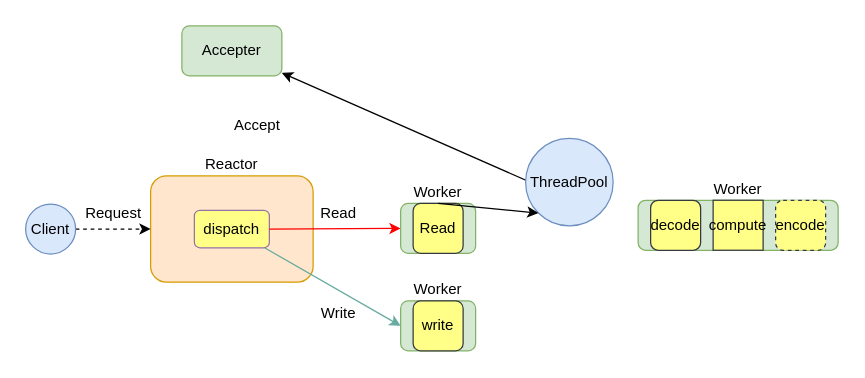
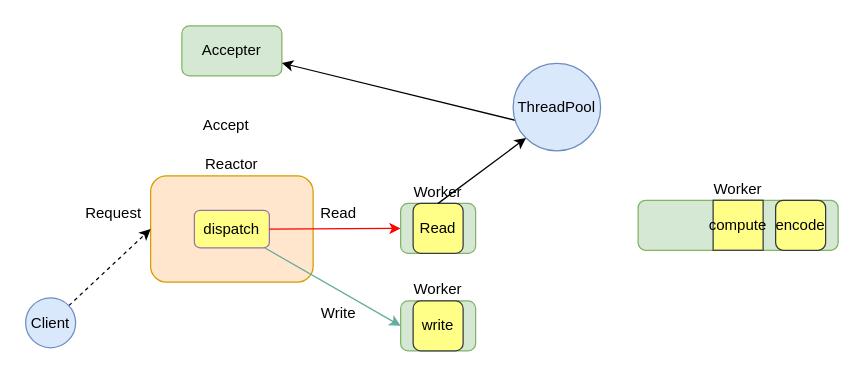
- <mxCell id="6" value="Accept" style="text;html=1;align=center;verticalAlign=middle;resizable=0;points=[];;autosize=1;" parent="1" vertex="1"><mxGeometry x="180" y="90" width="50" height="20" as="geometry" /></mxCell>
+ <mxCell id="6" value="Accept" style="text;html=1;align=center;verticalAlign=middle;resizable=0;points=[];;autosize=1;" parent="1" vertex="1"><mxGeometry x="155" y="90" width="50" height="20" as="geometry" /></mxCell>
- <mxCell id="18" value="ThreadPool" style="ellipse;whiteSpace=wrap;html=1;aspect=fixed;fillColor=#dae8fc;strokeColor=#6c8ebf;" vertex="1" parent="1"><mxGeometry x="420" y="110" width="70" height="70" as="geometry" /></mxCell>
+ <mxCell id="18" value="ThreadPool" style="ellipse;whiteSpace=wrap;html=1;aspect=fixed;fillColor=#dae8fc;strokeColor=#6c8ebf;" vertex="1" parent="1"><mxGeometry x="410" y="50" width="70" height="70" as="geometry" /></mxCell>
- <mxCell id="9" value="decode" style="rounded=1;whiteSpace=wrap;html=1;fillColor=#ffff88;strokeColor=#36393d;" parent="1" vertex="1"><mxGeometry x="520" y="159.5" width="40" height="40" as="geometry" /></mxCell>
- <mxCell id="11" value="encode" style="rounded=1;whiteSpace=wrap;html=1;fillColor=#ffff88;strokeColor=#36393d;dashed=1;" parent="1" vertex="1"><mxGeometry x="620" y="159.5" width="40" height="40" as="geometry" /></mxCell>
+ <mxCell id="11" value="encode" style="rounded=1;whiteSpace=wrap;html=1;fillColor=#ffff88;strokeColor=#36393d;" parent="1" vertex="1"><mxGeometry x="620" y="159.5" width="40" height="40" as="geometry" /></mxCell>
- <mxCell id="4" value="Client" style="ellipse;whiteSpace=wrap;html=1;aspect=fixed;fillColor=#dae8fc;strokeColor=#6c8ebf;" parent="1" vertex="1"><mxGeometry x="20" y="162.5" width="40" height="40" as="geometry" /></mxCell>
+ <mxCell id="4" value="Client" style="ellipse;whiteSpace=wrap;html=1;aspect=fixed;fillColor=#dae8fc;strokeColor=#6c8ebf;" parent="1" vertex="1"><mxGeometry x="20" y="237.5" width="40" height="40" as="geometry" /></mxCell>
